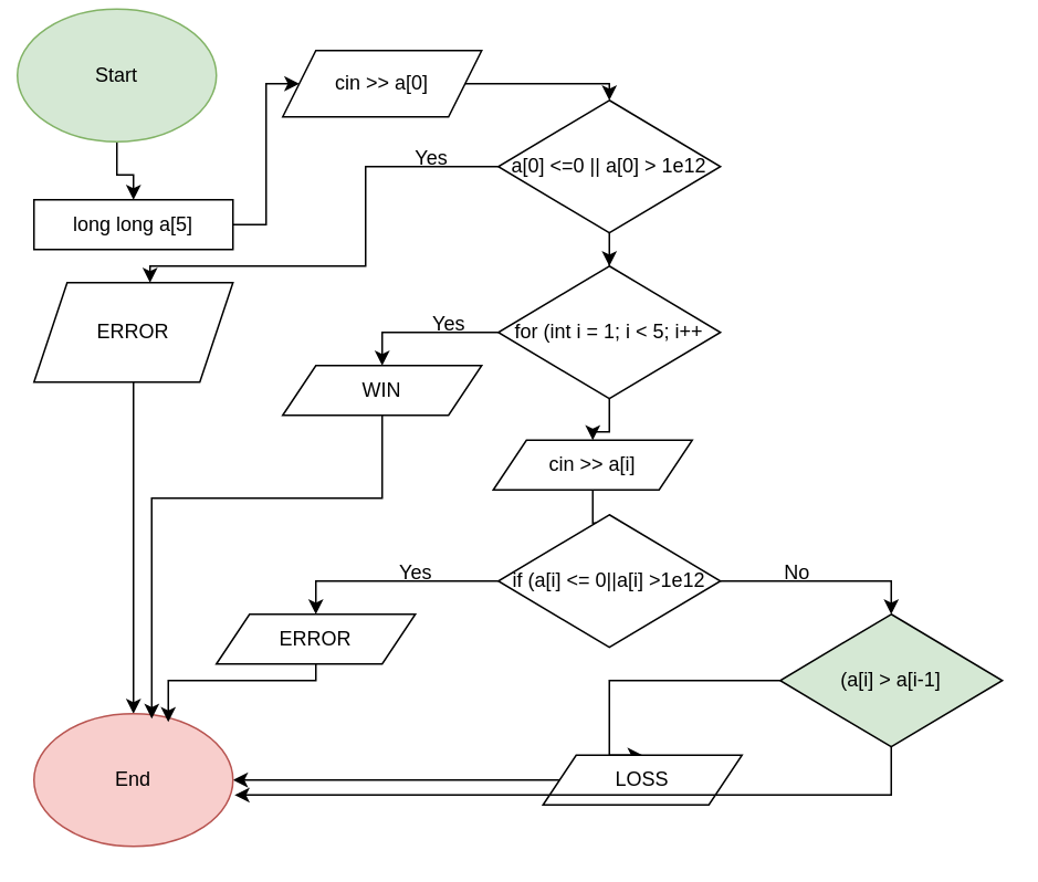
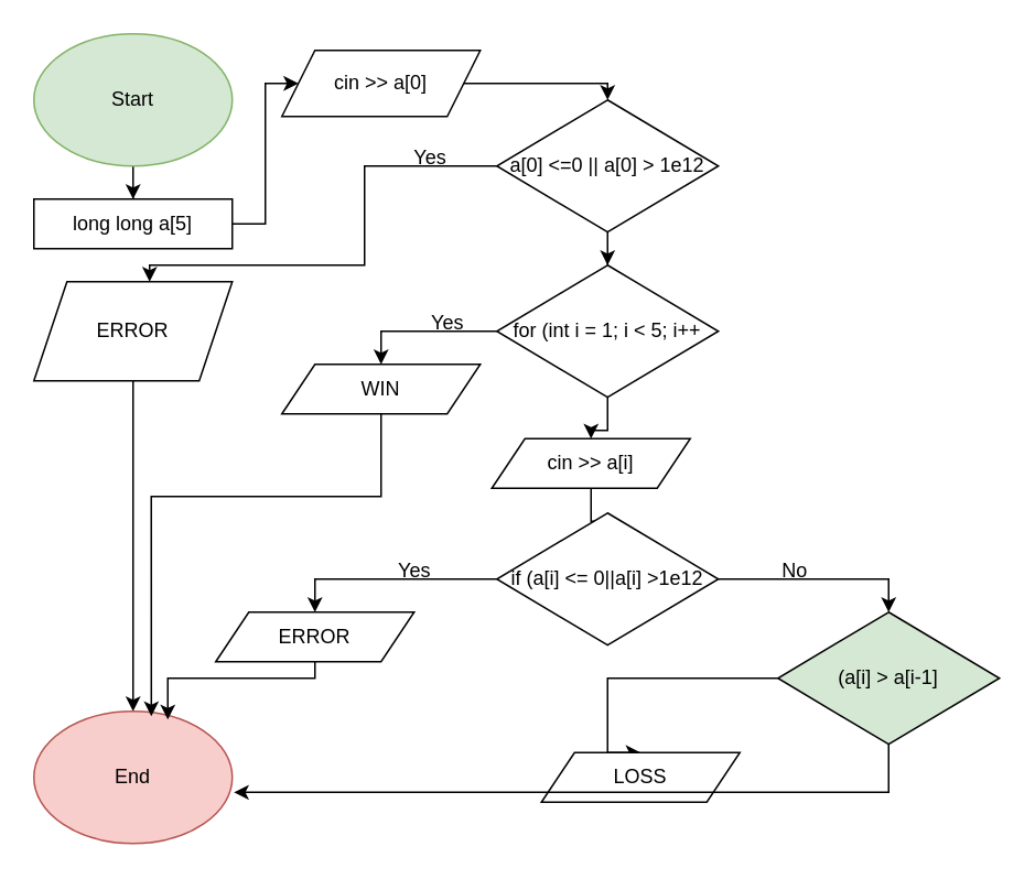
- <mxCell id="3" value="Start" style="ellipse;whiteSpace=wrap;html=1;fillColor=#d5e8d4;strokeColor=#82b366;" vertex="1" parent="1"><mxGeometry x="10" y="5" width="120" height="80" as="geometry" /></mxCell>
+ <mxCell id="3" value="Start" style="ellipse;whiteSpace=wrap;html=1;fillColor=#d5e8d4;strokeColor=#82b366;" vertex="1" parent="1"><mxGeometry width="120" height="80" as="geometry" x="20" y="20" /></mxCell>
- <mxCell id="27" style="edgeStyle=orthogonalEdgeStyle;rounded=0;orthogonalLoop=1;jettySize=auto;html=1;exitX=0;exitY=0.5;exitDx=0;exitDy=0;entryX=1;entryY=0.5;entryDx=0;entryDy=0;" edge="1" parent="1" source="28" target="31"><mxGeometry relative="1" as="geometry" /></mxCell>
